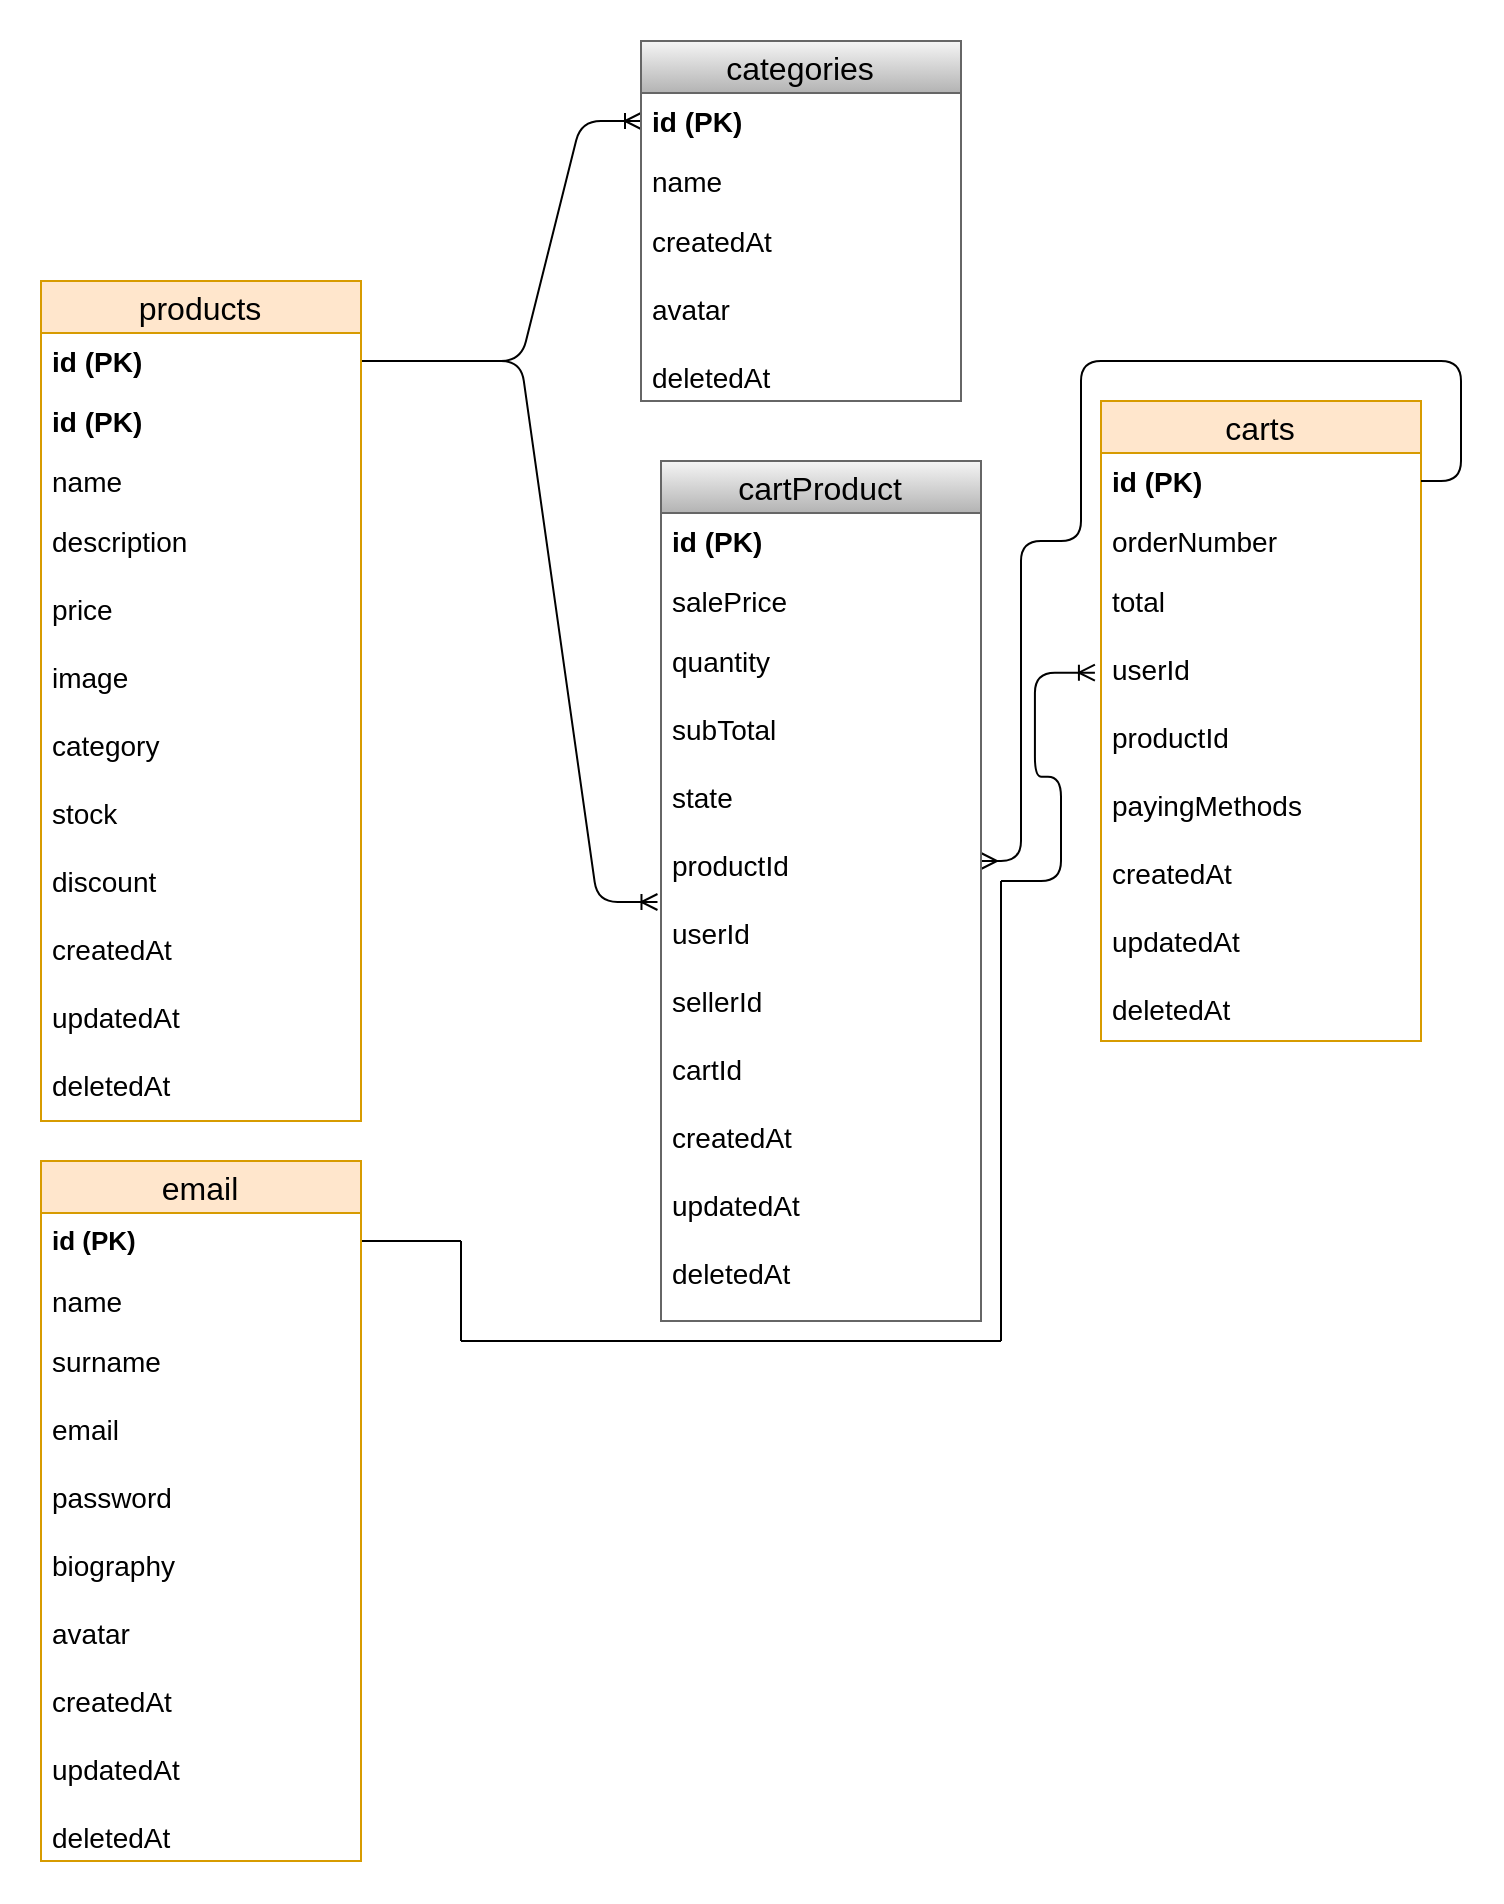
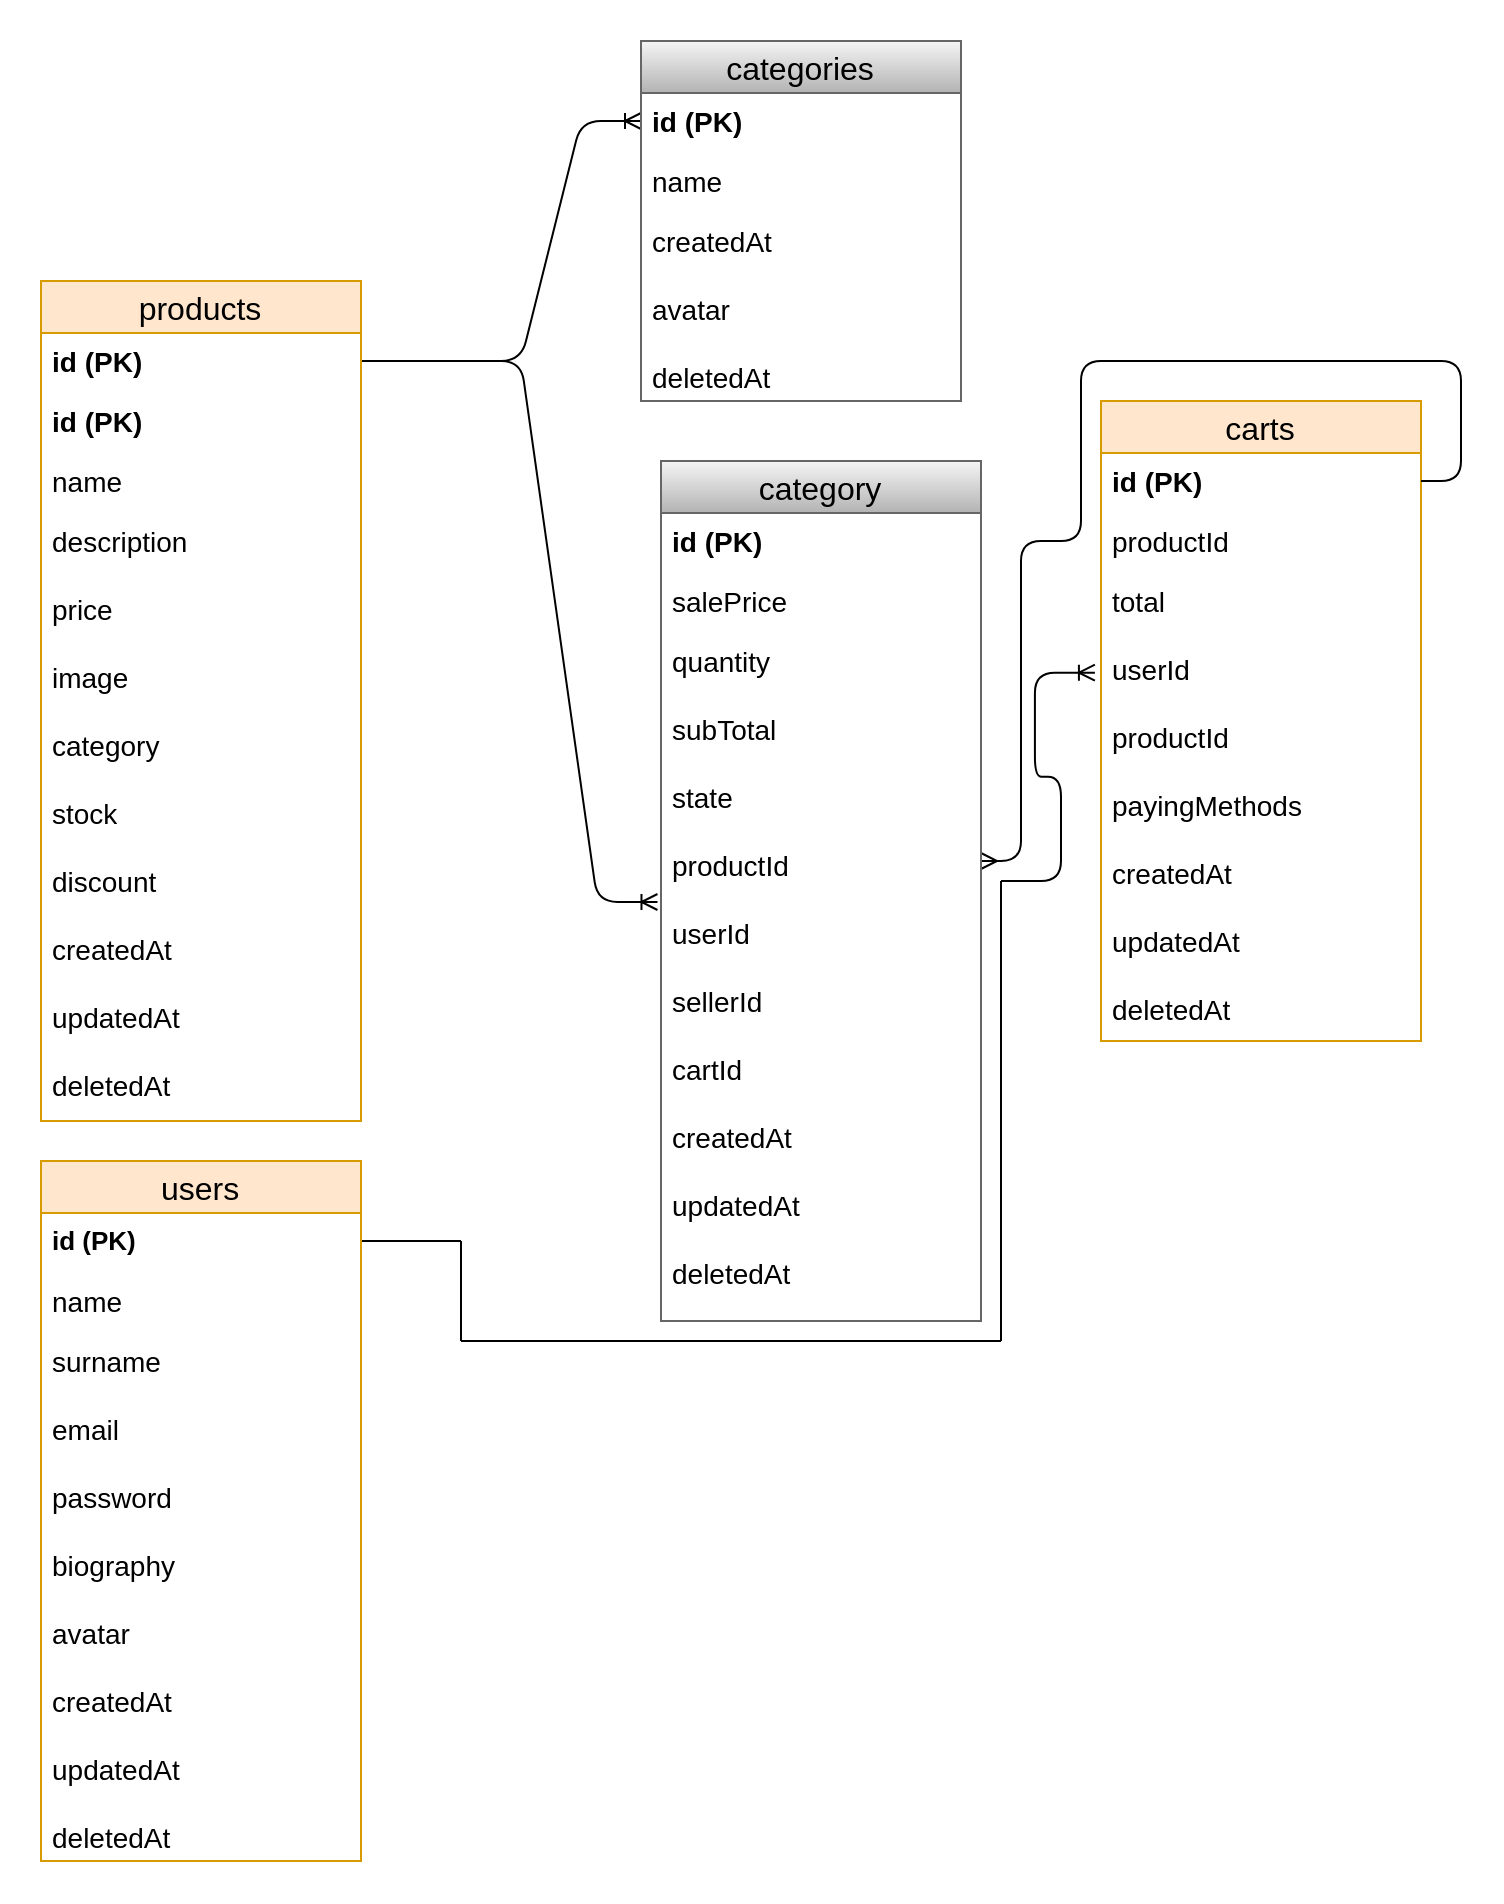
- <mxCell id="19" value="cartProduct" style="swimlane;fontStyle=0;childLayout=stackLayout;horizontal=1;startSize=26;horizontalStack=0;resizeParent=1;resizeParentMax=0;resizeLast=0;collapsible=1;marginBottom=0;align=center;fontSize=16;fillColor=#f5f5f5;strokeColor=#666666;gradientColor=#b3b3b3;" vertex="1" parent="1"><mxGeometry x="330" y="230" width="160" height="430" as="geometry" /></mxCell>
+ <mxCell id="19" value="category" style="swimlane;fontStyle=0;childLayout=stackLayout;horizontal=1;startSize=26;horizontalStack=0;resizeParent=1;resizeParentMax=0;resizeLast=0;collapsible=1;marginBottom=0;align=center;fontSize=16;fillColor=#f5f5f5;strokeColor=#666666;gradientColor=#b3b3b3;" vertex="1" parent="1"><mxGeometry x="330" y="230" width="160" height="430" as="geometry" /></mxCell>
- <mxCell id="16" value="orderNumber" style="text;strokeColor=none;fillColor=none;spacingLeft=4;spacingRight=4;overflow=hidden;rotatable=0;points=[[0,0.5],[1,0.5]];portConstraint=eastwest;fontSize=14;" vertex="1" parent="14"><mxGeometry y="56" width="160" height="30" as="geometry" /></mxCell>
+ <mxCell id="16" value="productId" style="text;strokeColor=none;fillColor=none;spacingLeft=4;spacingRight=4;overflow=hidden;rotatable=0;points=[[0,0.5],[1,0.5]];portConstraint=eastwest;fontSize=14;" vertex="1" parent="14"><mxGeometry y="56" width="160" height="30" as="geometry" /></mxCell>
- <mxCell id="28" value="email" style="swimlane;fontStyle=0;childLayout=stackLayout;horizontal=1;startSize=26;horizontalStack=0;resizeParent=1;resizeParentMax=0;resizeLast=0;collapsible=1;marginBottom=0;align=center;fontSize=16;fillColor=#ffe6cc;strokeColor=#d79b00;" vertex="1" parent="1"><mxGeometry x="20" y="580" width="160" height="350" as="geometry" /></mxCell>
+ <mxCell id="28" value="users" style="swimlane;fontStyle=0;childLayout=stackLayout;horizontal=1;startSize=26;horizontalStack=0;resizeParent=1;resizeParentMax=0;resizeLast=0;collapsible=1;marginBottom=0;align=center;fontSize=16;fillColor=#ffe6cc;strokeColor=#d79b00;" vertex="1" parent="1"><mxGeometry x="20" y="580" width="160" height="350" as="geometry" /></mxCell>
